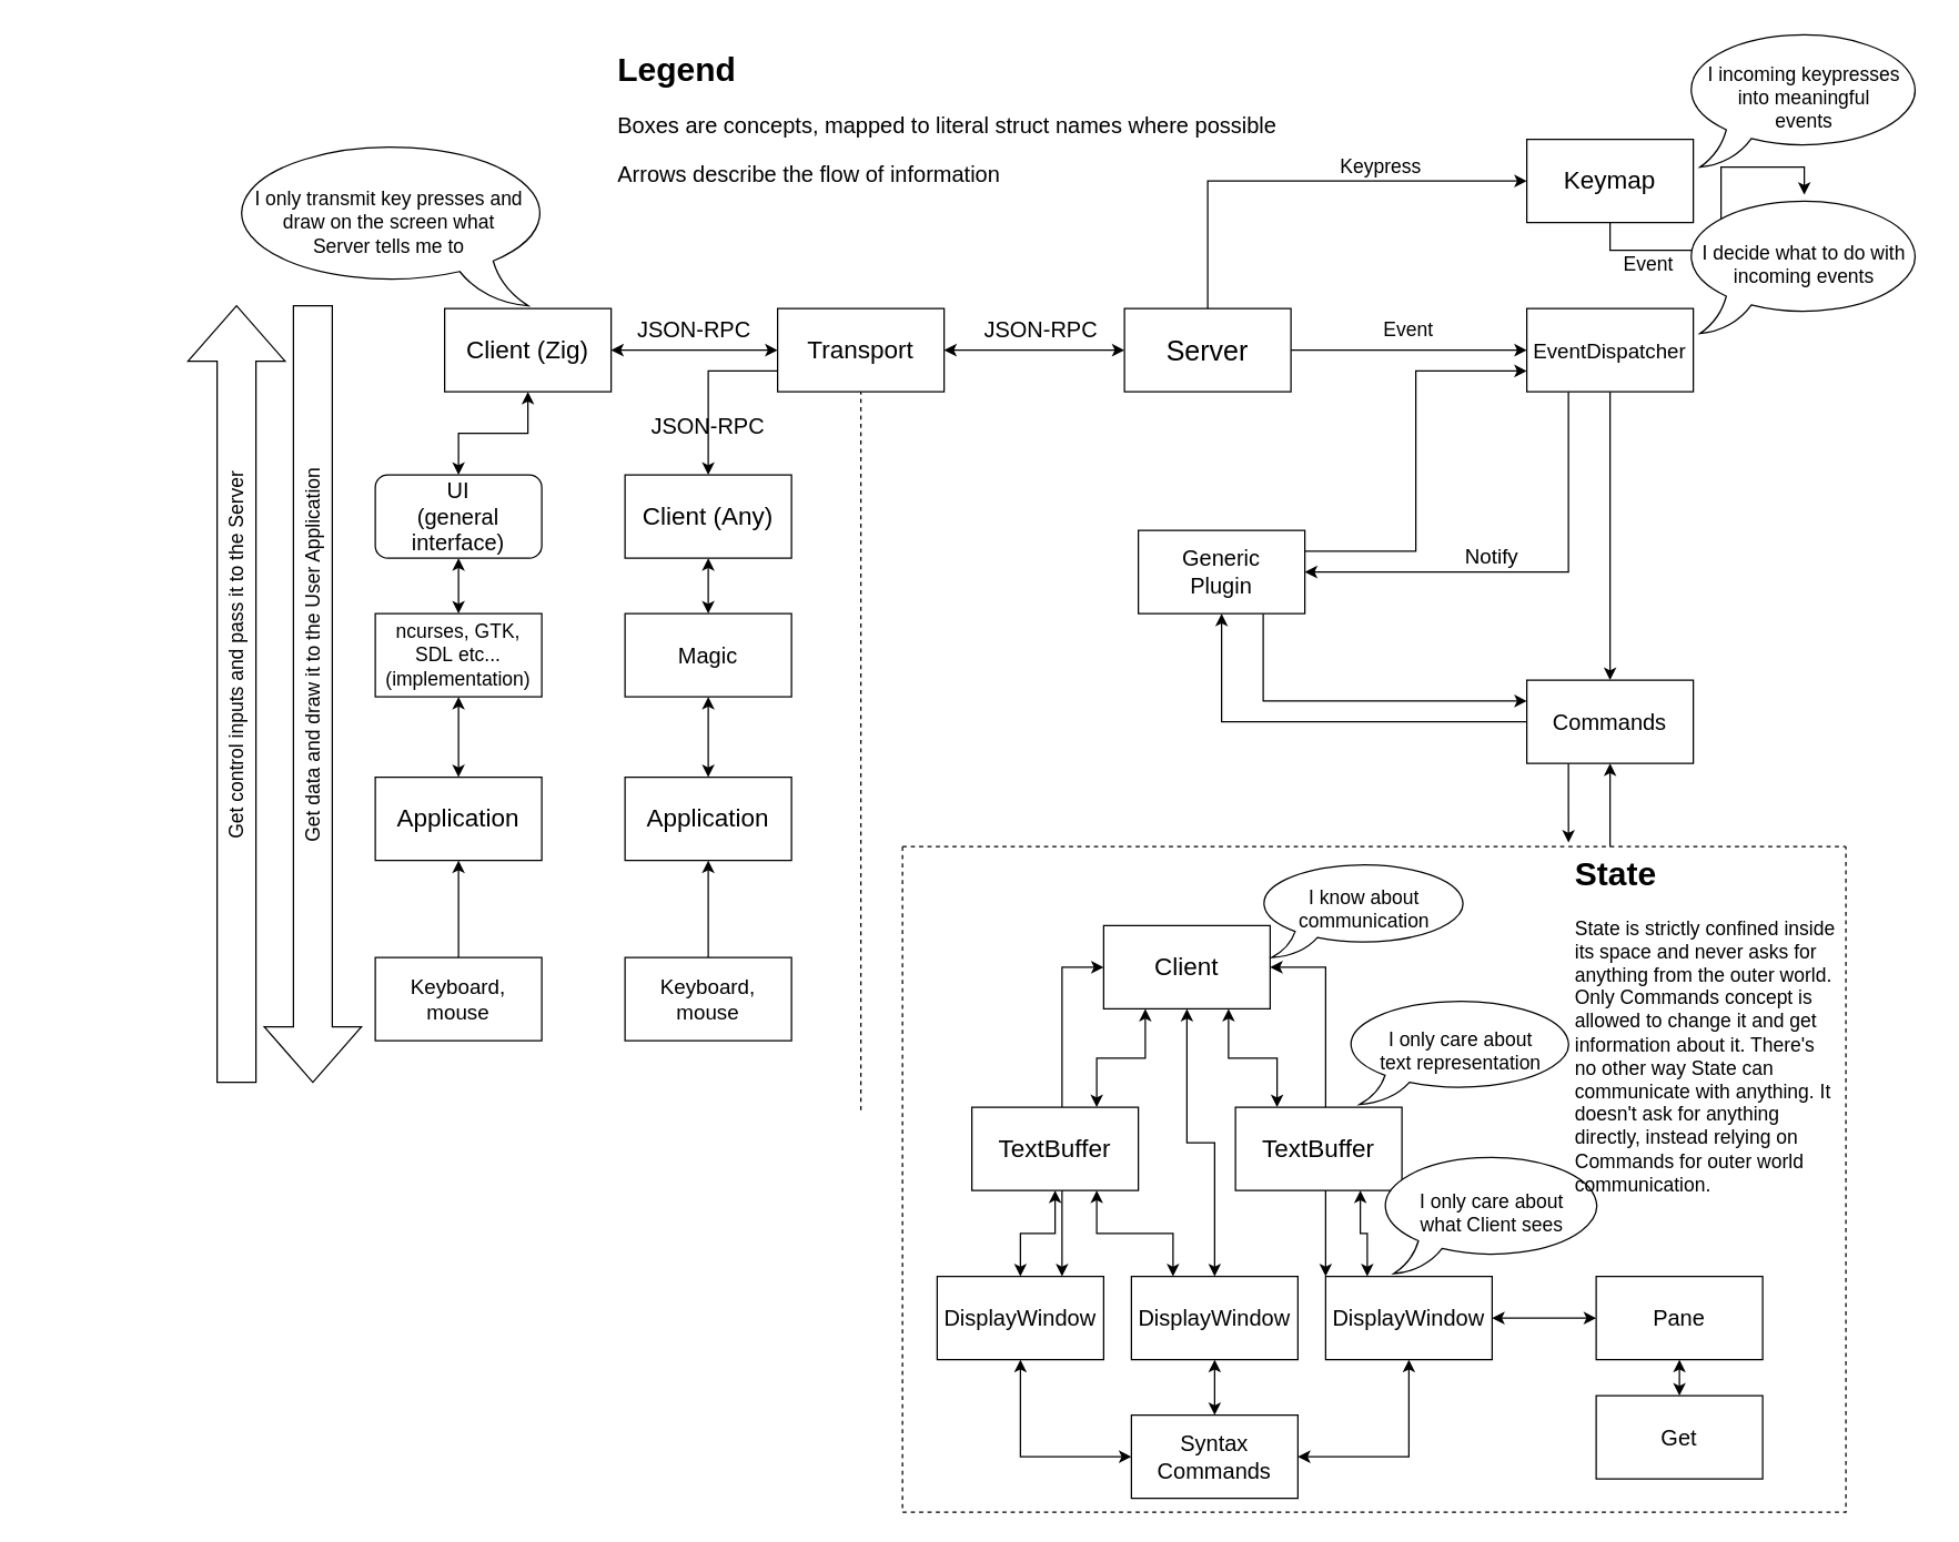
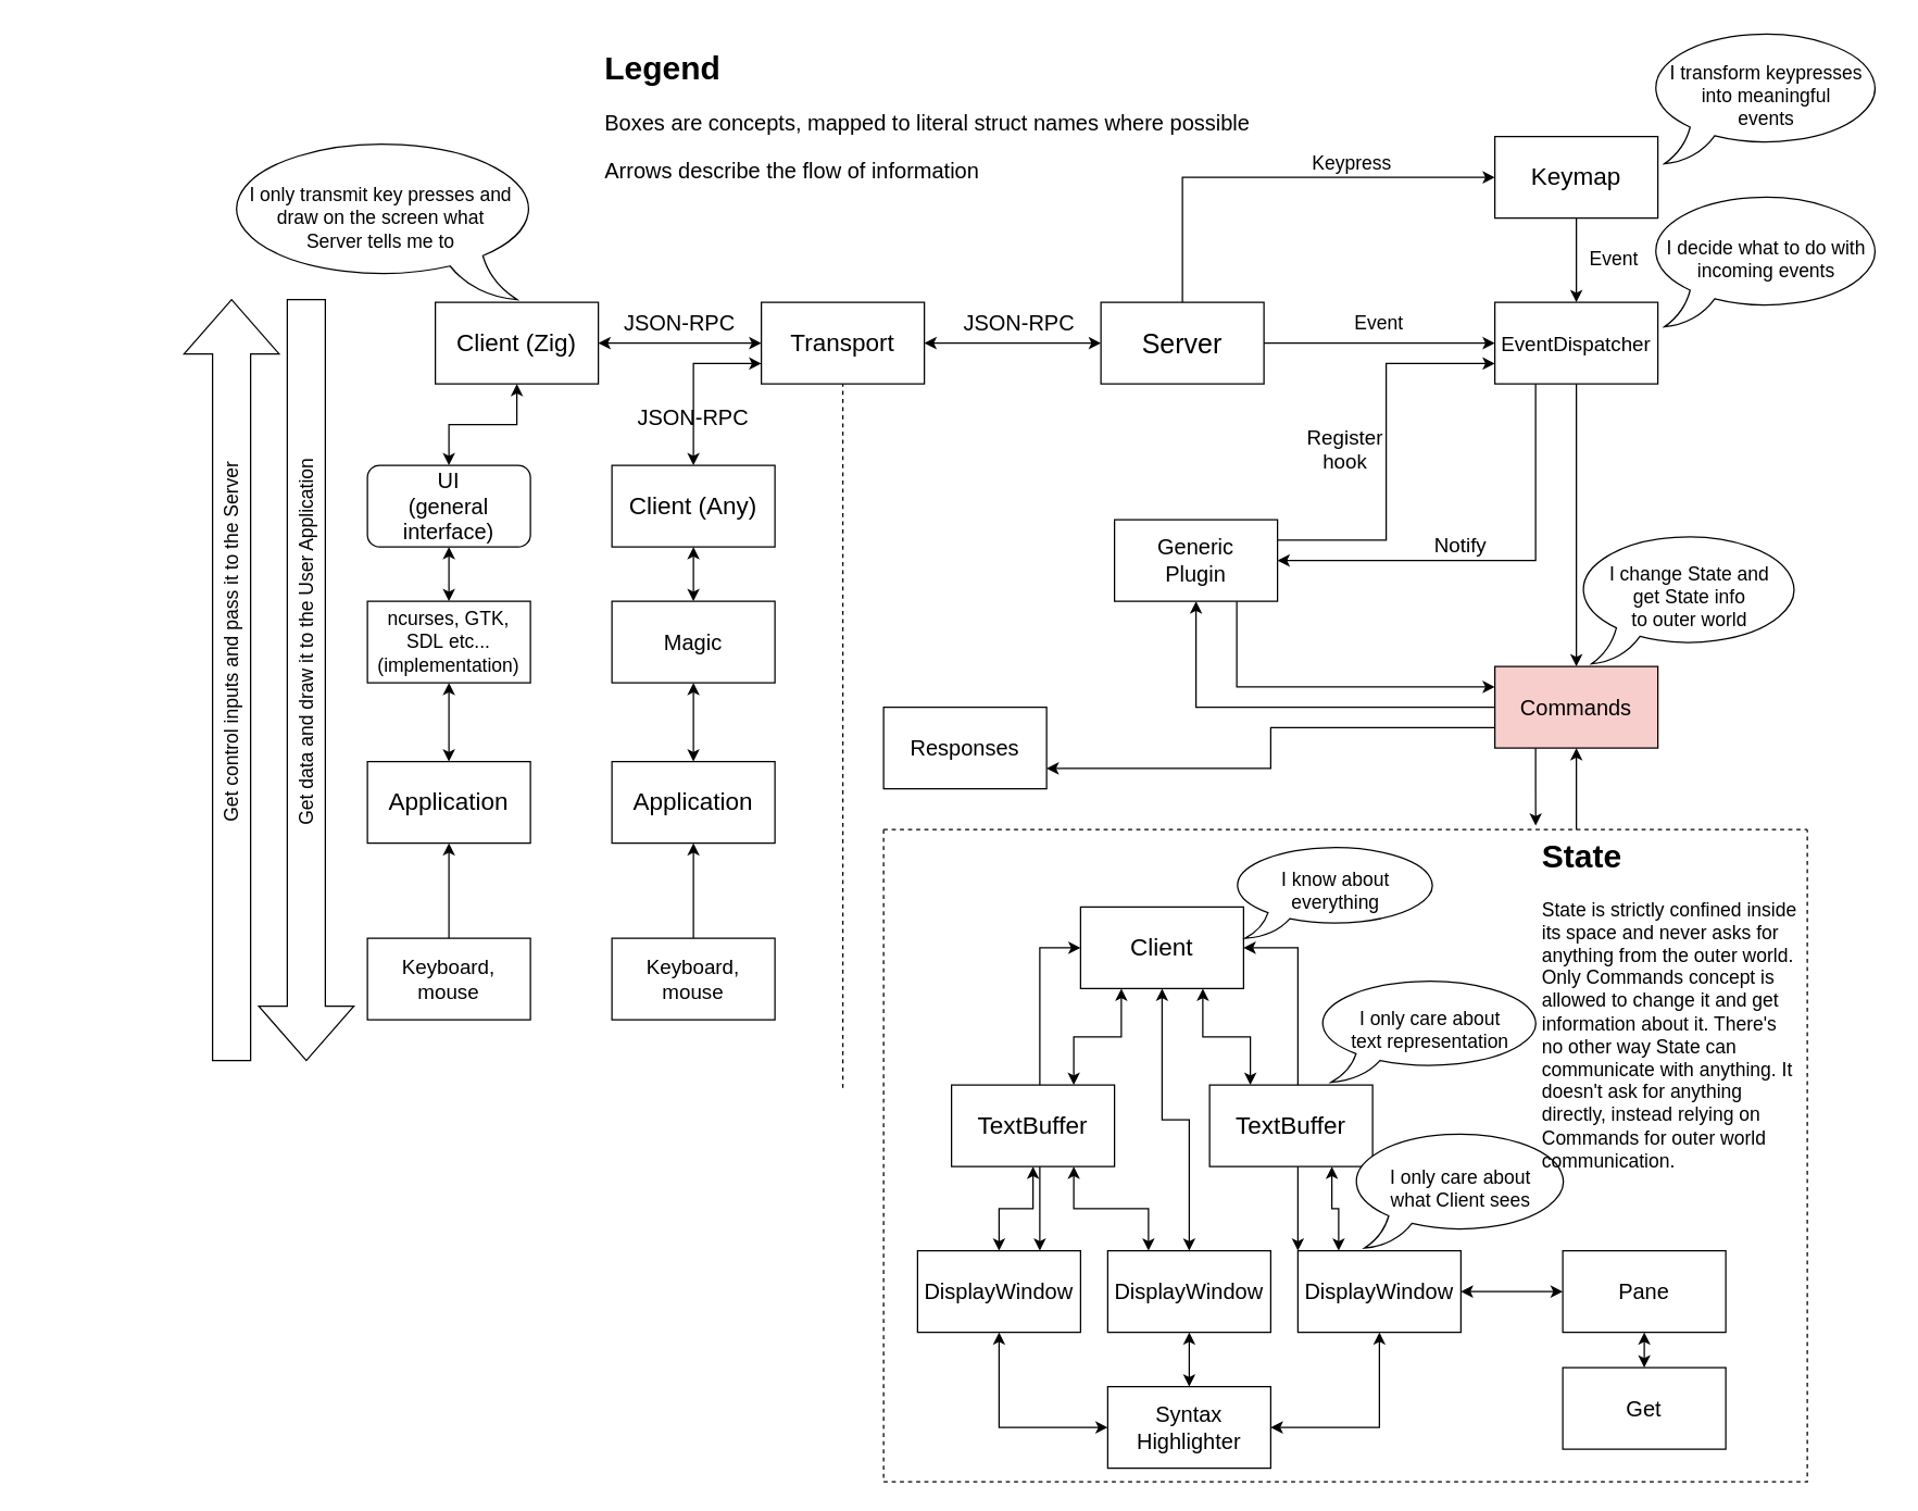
- <mxCell id="82" value="&lt;span style=&quot;font-size: 14px&quot;&gt;I incoming keypresses&lt;br&gt;into meaningful&lt;br&gt;events&lt;br&gt;&lt;/span&gt;" style="whiteSpace=wrap;shape=mxgraph.basic.oval_callout;rounded=0;direction=east;flipH=0;flipV=0;sketch=0;shadow=0;labelPosition=center;verticalLabelPosition=middle;align=center;verticalAlign=middle;labelBorderColor=none;html=1;" vertex="1" parent="1"><mxGeometry x="1210" width="180" height="100" as="geometry" y="20" /></mxCell>
+ <mxCell id="82" value="&lt;span style=&quot;font-size: 14px&quot;&gt;I transform keypresses&lt;br&gt;into meaningful&lt;br&gt;events&lt;br&gt;&lt;/span&gt;" style="whiteSpace=wrap;shape=mxgraph.basic.oval_callout;rounded=0;direction=east;flipH=0;flipV=0;sketch=0;shadow=0;labelPosition=center;verticalLabelPosition=middle;align=center;verticalAlign=middle;labelBorderColor=none;html=1;" vertex="1" parent="1"><mxGeometry x="1210" width="180" height="100" as="geometry" y="20" /></mxCell>
- <mxCell id="74" value="" style="edgeStyle=orthogonalEdgeStyle;rounded=0;orthogonalLoop=1;jettySize=auto;html=1;" edge="1" parent="1" source="75" target="83"><mxGeometry relative="1" as="geometry" /></mxCell>
+ <mxCell id="74" value="" style="edgeStyle=orthogonalEdgeStyle;rounded=0;orthogonalLoop=1;jettySize=auto;html=1;" edge="1" parent="1" source="75" target="27"><mxGeometry relative="1" as="geometry" /></mxCell>
- <mxCell id="16" style="edgeStyle=orthogonalEdgeStyle;rounded=0;orthogonalLoop=1;jettySize=auto;html=1;exitX=0.5;exitY=0;exitDx=0;exitDy=0;entryX=0;entryY=0.75;entryDx=0;entryDy=0;startArrow=classic;startFill=1;endArrow=none;" parent="1" source="18" target="11" edge="1"><mxGeometry relative="1" as="geometry" /></mxCell>
+ <mxCell id="16" style="edgeStyle=orthogonalEdgeStyle;rounded=0;orthogonalLoop=1;jettySize=auto;html=1;exitX=0.5;exitY=0;exitDx=0;exitDy=0;entryX=0;entryY=0.75;entryDx=0;entryDy=0;startArrow=classic;startFill=1;" parent="1" source="18" target="11" edge="1"><mxGeometry relative="1" as="geometry" /></mxCell>
+ <mxCell id="78" value="&lt;font style=&quot;font-size: 15px&quot;&gt;Register&lt;br&gt;hook&lt;br&gt;&lt;/font&gt;" style="text;html=1;strokeColor=none;fillColor=none;align=center;verticalAlign=middle;whiteSpace=wrap;rounded=0;" parent="1" vertex="1"><mxGeometry x="955" y="310" width="70" height="40" as="geometry" /></mxCell>
+ <mxCell id="80" value="&lt;span style=&quot;font-size: 14px&quot;&gt;I change State and&lt;br&gt;&lt;/span&gt;&lt;span style=&quot;font-size: 14px&quot;&gt;get State info&lt;/span&gt;&lt;br style=&quot;font-size: 14px&quot;&gt;&lt;span style=&quot;font-size: 14px&quot;&gt;to outer world&lt;/span&gt;&lt;span style=&quot;font-size: 14px&quot;&gt;&lt;br&gt;&lt;/span&gt;" style="whiteSpace=wrap;shape=mxgraph.basic.oval_callout;rounded=0;direction=east;flipH=0;flipV=0;sketch=0;shadow=0;labelPosition=center;verticalLabelPosition=middle;align=center;verticalAlign=middle;labelBorderColor=none;html=1;" parent="1" vertex="1"><mxGeometry x="1157" y="390" width="173" height="98" as="geometry" /></mxCell>
- <mxCell id="32" value="&lt;font style=&quot;font-size: 16px&quot;&gt;Commands&lt;/font&gt;" style="rounded=0;whiteSpace=wrap;html=1;" parent="1" vertex="1"><mxGeometry x="1100" y="490" width="120" height="60" as="geometry" /></mxCell>
+ <mxCell id="32" value="&lt;font style=&quot;font-size: 16px&quot;&gt;Commands&lt;/font&gt;" style="rounded=0;whiteSpace=wrap;html=1;fillColor=#f8cecc;" parent="1" vertex="1"><mxGeometry x="1100" y="490" width="120" height="60" as="geometry" /></mxCell>
+ <mxCell id="30" style="edgeStyle=orthogonalEdgeStyle;rounded=0;orthogonalLoop=1;jettySize=auto;html=1;exitX=0;exitY=0.75;exitDx=0;exitDy=0;entryX=1;entryY=0.75;entryDx=0;entryDy=0;" edge="1" parent="1" source="32" target="45"><mxGeometry relative="1" as="geometry" /></mxCell>
+ <mxCell id="45" value="&lt;font style=&quot;font-size: 16px&quot;&gt;Responses&lt;/font&gt;" style="rounded=0;whiteSpace=wrap;html=1;shadow=0;sketch=0;" parent="1" vertex="1"><mxGeometry x="650" y="520" width="120" height="60" as="geometry" /></mxCell>
- <mxCell id="64" value="&lt;font style=&quot;font-size: 14px&quot;&gt;I know about&lt;br&gt;communication&lt;/font&gt;" style="whiteSpace=wrap;shape=mxgraph.basic.oval_callout;rounded=0;direction=east;flipH=0;flipV=0;sketch=0;shadow=0;labelPosition=center;verticalLabelPosition=middle;align=center;verticalAlign=middle;labelBorderColor=none;html=1;" parent="47" vertex="1"><mxGeometry x="253" y="10" width="160" height="70" as="geometry" /></mxCell>
+ <mxCell id="64" value="&lt;font style=&quot;font-size: 14px&quot;&gt;I know about&lt;br&gt;everything&lt;/font&gt;" style="whiteSpace=wrap;shape=mxgraph.basic.oval_callout;rounded=0;direction=east;flipH=0;flipV=0;sketch=0;shadow=0;labelPosition=center;verticalLabelPosition=middle;align=center;verticalAlign=middle;labelBorderColor=none;html=1;" parent="47" vertex="1"><mxGeometry x="253" y="10" width="160" height="70" as="geometry" /></mxCell>
- <mxCell id="68" value="&lt;font style=&quot;font-size: 16px&quot;&gt;Syntax&lt;br&gt;Commands&lt;/font&gt;" style="rounded=0;whiteSpace=wrap;html=1;" parent="47" vertex="1"><mxGeometry x="165" y="410" width="120" height="60" as="geometry" /></mxCell>
+ <mxCell id="68" value="&lt;font style=&quot;font-size: 16px&quot;&gt;Syntax&lt;br&gt;Highlighter&lt;/font&gt;" style="rounded=0;whiteSpace=wrap;html=1;" parent="47" vertex="1"><mxGeometry x="165" y="410" width="120" height="60" as="geometry" /></mxCell>
